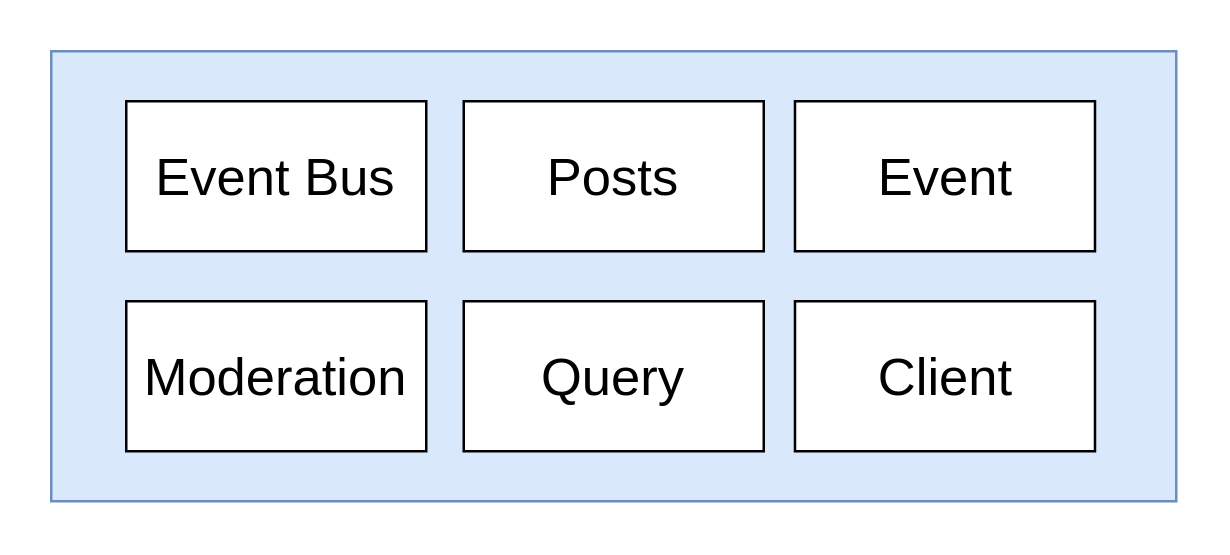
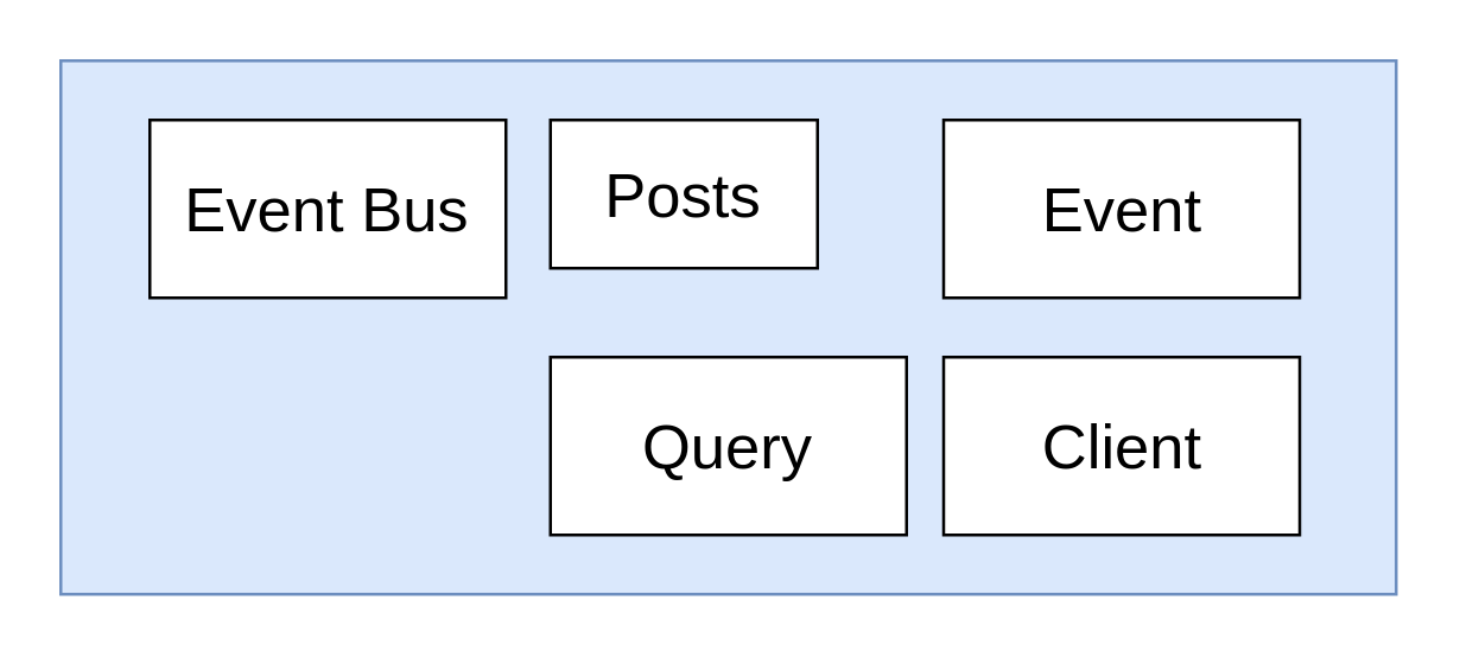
- <mxCell id="4" value="Posts" style="rounded=0;whiteSpace=wrap;html=1;fontSize=21;" parent="1" vertex="1"><mxGeometry x="185" y="40" width="120" height="60" as="geometry" /></mxCell>
+ <mxCell id="4" value="Posts" style="rounded=0;whiteSpace=wrap;html=1;fontSize=21;" parent="1" vertex="1"><mxGeometry x="185" y="40" width="90" height="50" as="geometry" /></mxCell>
- <mxCell id="6" value="Moderation" style="rounded=0;whiteSpace=wrap;html=1;fontSize=21;" parent="1" vertex="1"><mxGeometry x="50" y="120" width="120" height="60" as="geometry" /></mxCell>
